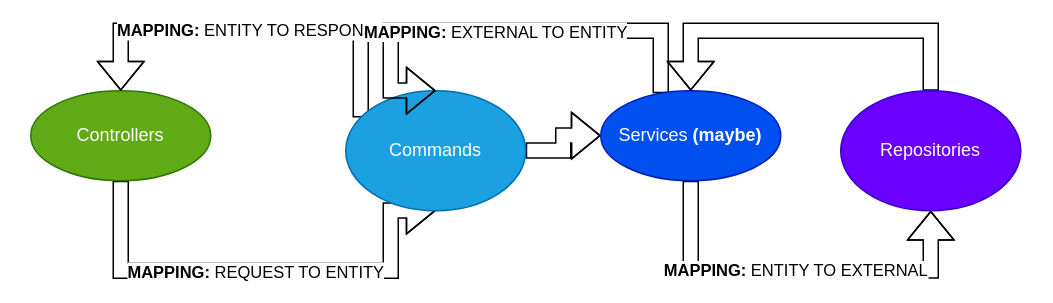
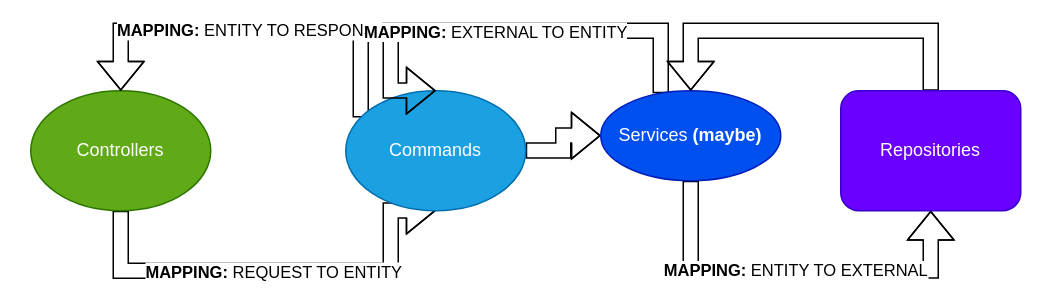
- <mxCell id="4" value="Controllers" style="ellipse;whiteSpace=wrap;html=1;fillColor=#60a917;strokeColor=#2D7600;fontColor=#ffffff;" vertex="1" parent="1"><mxGeometry x="20" y="59.94" width="120" height="60" as="geometry" /></mxCell>
+ <mxCell id="4" value="Controllers" style="ellipse;whiteSpace=wrap;html=1;fillColor=#60a917;strokeColor=#2D7600;fontColor=#ffffff;" vertex="1" parent="1"><mxGeometry y="59.94" width="120" height="80" as="geometry" x="20" /></mxCell>
- <mxCell id="15" value="Repositories" style="ellipse;whiteSpace=wrap;html=1;fillColor=#6a00ff;strokeColor=#3700CC;fontColor=#ffffff;" vertex="1" parent="1"><mxGeometry x="560" y="59.94" width="120" height="80" as="geometry" /></mxCell>
+ <mxCell id="15" value="Repositories" style="whiteSpace=wrap;html=1;fillColor=#6a00ff;strokeColor=#3700CC;fontColor=#ffffff;rounded=1;" vertex="1" parent="1"><mxGeometry x="560" y="59.94" width="120" height="80" as="geometry" /></mxCell>
